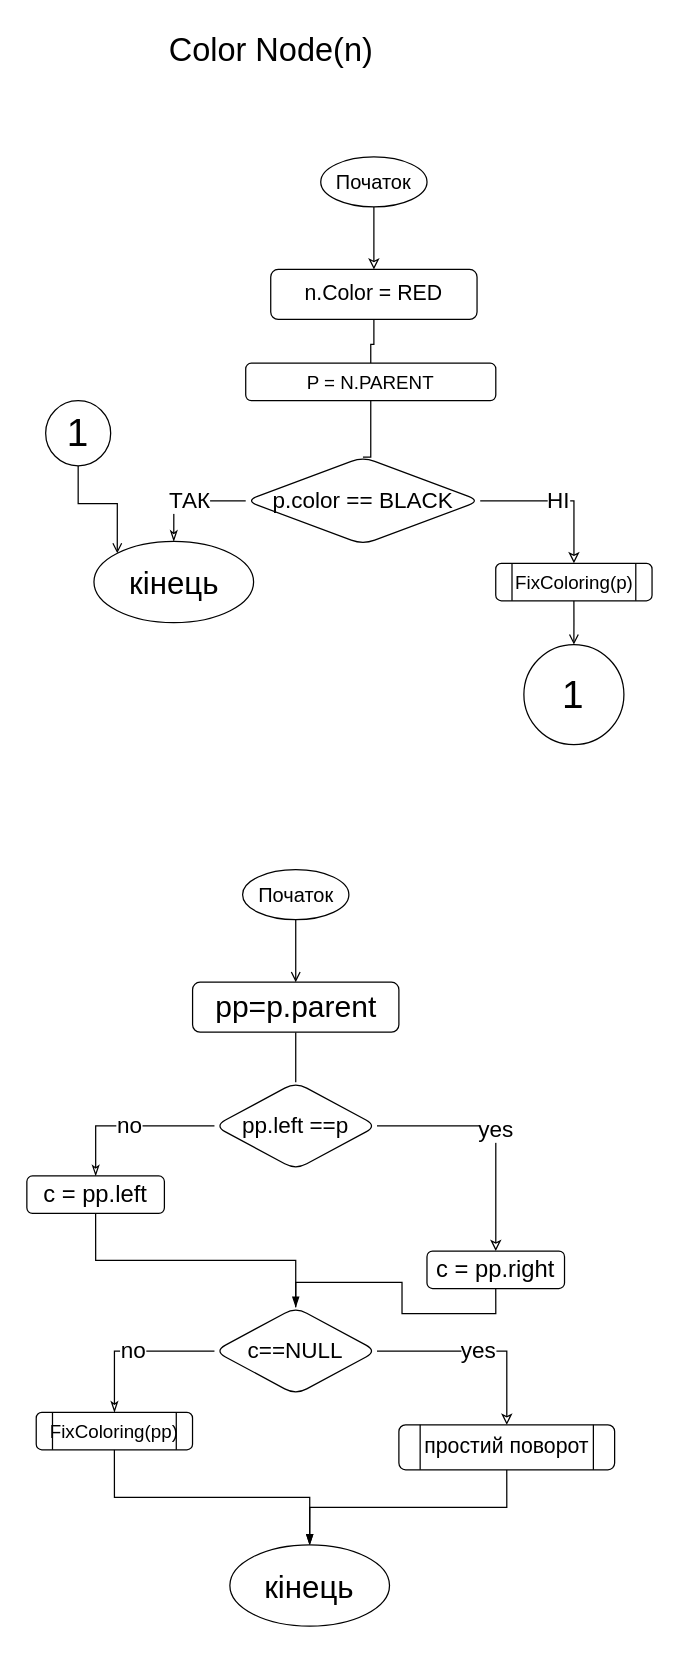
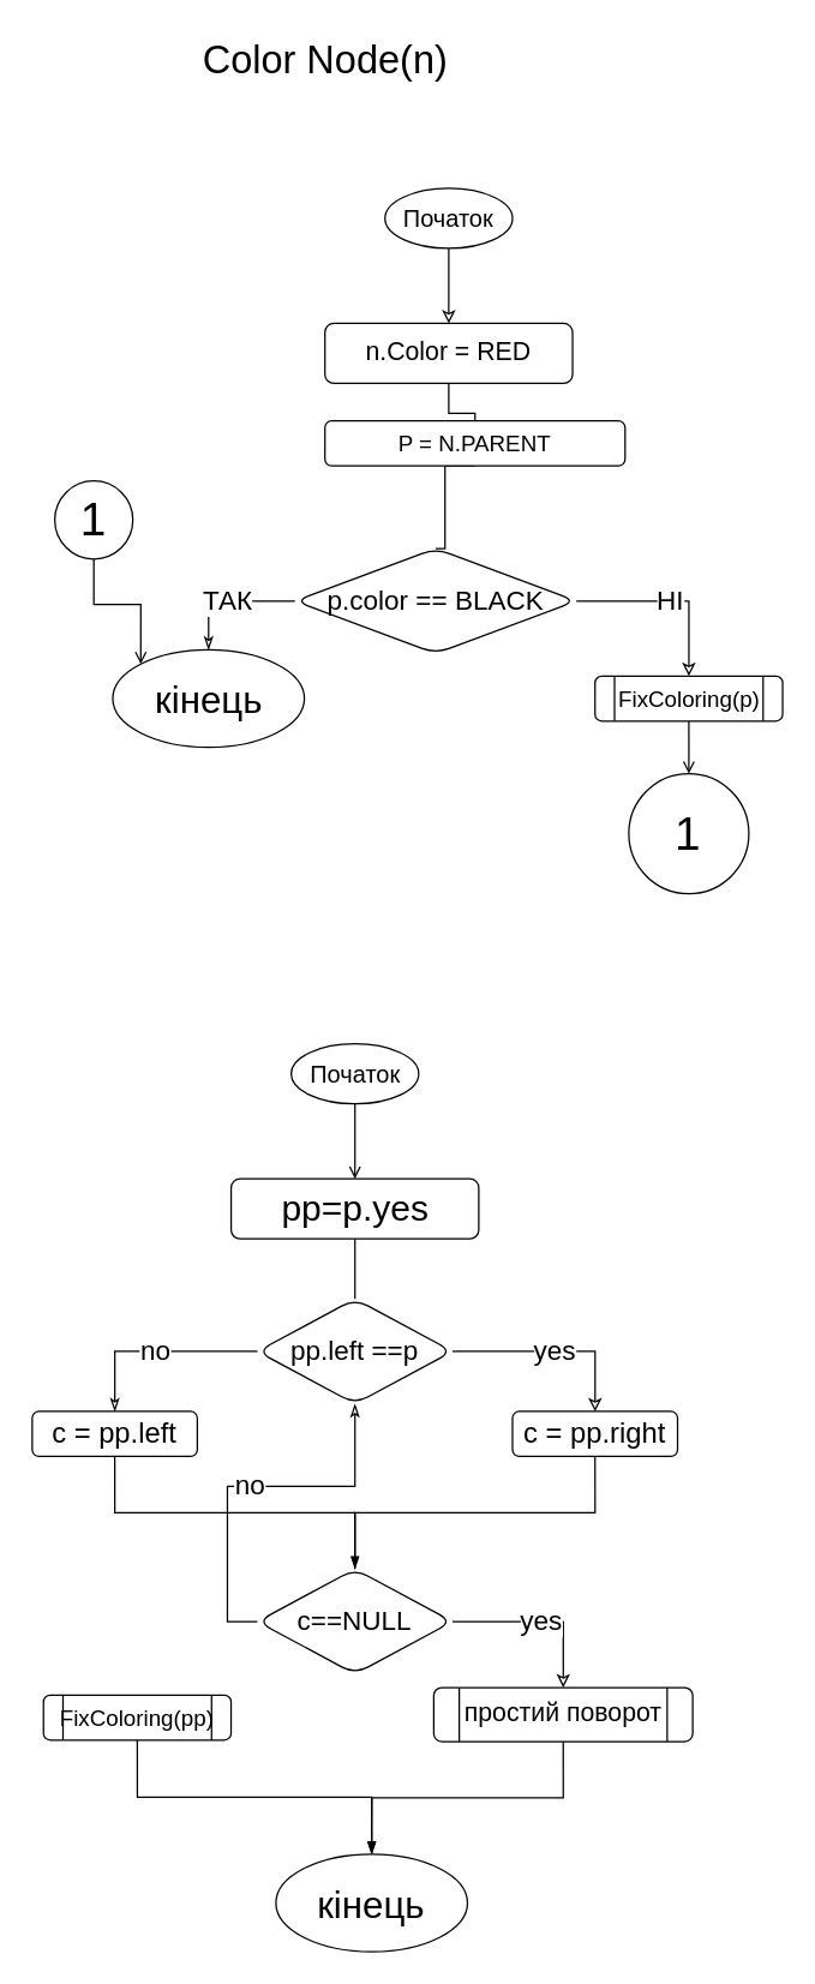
- <mxCell id="8" value="P = N.PARENT" style="rounded=1;whiteSpace=wrap;html=1;fontSize=15;" vertex="1" parent="1"><mxGeometry x="196" y="290" width="200" height="30" as="geometry" /></mxCell>
+ <mxCell id="8" value="P = N.PARENT" style="rounded=1;whiteSpace=wrap;html=1;fontSize=15;" vertex="1" parent="1"><mxGeometry x="216" y="280" width="200" height="30" as="geometry" /></mxCell>
- <mxCell id="21" value="pp=p.parent" style="rounded=1;whiteSpace=wrap;html=1;sketch=0;fontSize=24;" vertex="1" parent="1"><mxGeometry x="153.5" y="785" width="165" height="40" as="geometry" /></mxCell>
+ <mxCell id="21" value="pp=p.yes" style="rounded=1;whiteSpace=wrap;html=1;sketch=0;fontSize=24;" vertex="1" parent="1"><mxGeometry x="153.5" y="785" width="165" height="40" as="geometry" /></mxCell>
- <mxCell id="28" value="&lt;span style=&quot;font-size: 19px;&quot;&gt;c = pp.right&lt;/span&gt;" style="rounded=1;whiteSpace=wrap;html=1;fontSize=11;" vertex="1" parent="1"><mxGeometry x="340.96" y="1000" width="110" height="30" as="geometry" /></mxCell>
+ <mxCell id="28" value="&lt;span style=&quot;font-size: 19px;&quot;&gt;c = pp.right&lt;/span&gt;" style="rounded=1;whiteSpace=wrap;html=1;fontSize=11;" vertex="1" parent="1"><mxGeometry x="340.96" y="940" width="110" height="30" as="geometry" /></mxCell>
- <mxCell id="29" value="no" style="edgeStyle=orthogonalEdgeStyle;rounded=0;orthogonalLoop=1;jettySize=auto;html=1;exitX=0;exitY=0.5;exitDx=0;exitDy=0;fontFamily=Helvetica;fontSize=18;fontColor=default;endArrow=classicThin;endFill=0;strokeWidth=1;" edge="1" source="31" parent="1" target="33"><mxGeometry relative="1" as="geometry"><mxPoint x="75.96" y="1154" as="targetPoint" /></mxGeometry></mxCell>
+ <mxCell id="29" value="no" style="edgeStyle=orthogonalEdgeStyle;rounded=0;orthogonalLoop=1;jettySize=auto;html=1;exitX=0;exitY=0.5;exitDx=0;exitDy=0;fontFamily=Helvetica;fontSize=18;fontColor=default;endArrow=classicThin;endFill=0;strokeWidth=1;" edge="1" source="31" parent="1" target="24"><mxGeometry relative="1" as="geometry"><mxPoint x="75.96" y="1154" as="targetPoint" /></mxGeometry></mxCell>
- <mxCell id="35" value="простий поворот" style="shape=process;whiteSpace=wrap;html=1;backgroundOutline=1;fontSize=17;rounded=1;" vertex="1" parent="1"><mxGeometry x="318.5" y="1139" width="172.54" height="36" as="geometry" /></mxCell>
+ <mxCell id="35" value="простий поворот" style="shape=process;whiteSpace=wrap;html=1;backgroundOutline=1;fontSize=17;rounded=1;" vertex="1" parent="1"><mxGeometry x="288.5" y="1124" width="172.54" height="36" as="geometry" /></mxCell>
